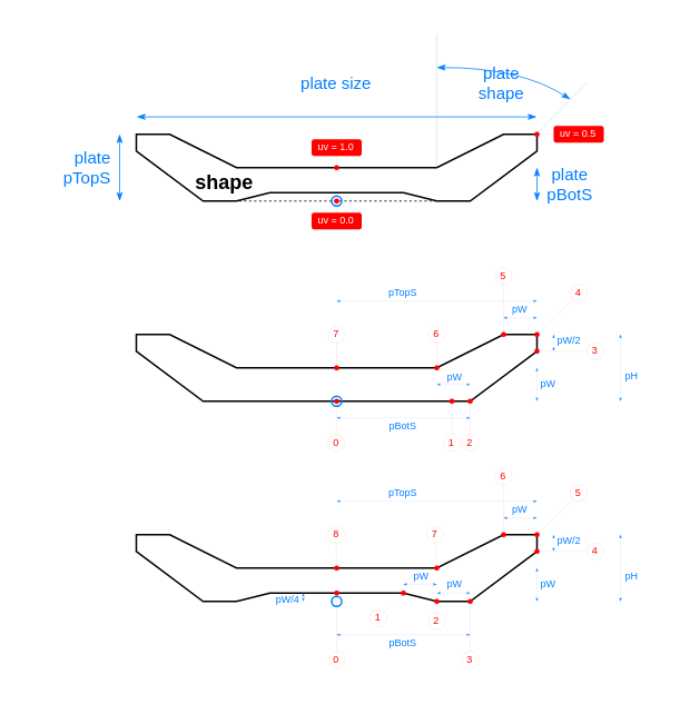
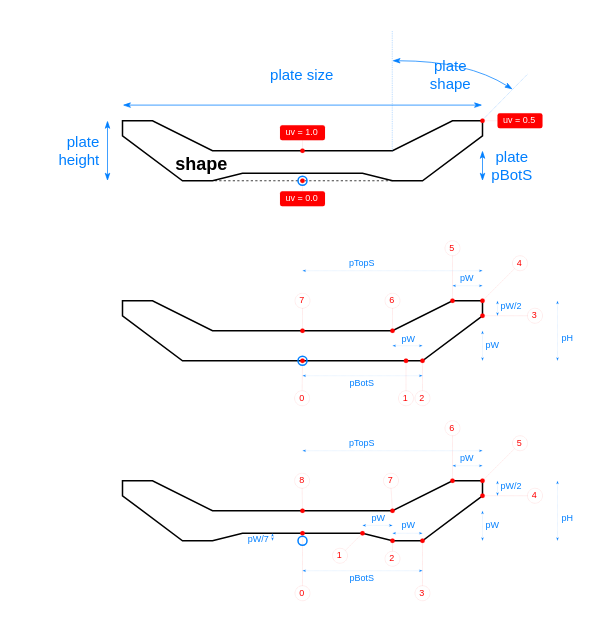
- <mxCell id="9" value="&lt;div style=&quot;&quot;&gt;&lt;span style=&quot;background-color: initial;&quot;&gt;plate&lt;/span&gt;&lt;/div&gt;&lt;div style=&quot;&quot;&gt;&lt;span style=&quot;background-color: initial;&quot;&gt;pTopS&lt;/span&gt;&lt;/div&gt;" style="text;html=1;align=right;verticalAlign=middle;whiteSpace=wrap;rounded=0;fontSize=10;fontColor=#007FFF;allowArrows=0;connectable=0;spacingLeft=2;spacingTop=2;spacingBottom=2;spacingRight=2;" parent="1" vertex="1"><mxGeometry x="20" y="80" width="50" height="40" as="geometry" /></mxCell>
+ <mxCell id="9" value="&lt;div style=&quot;&quot;&gt;&lt;span style=&quot;background-color: initial;&quot;&gt;plate&lt;/span&gt;&lt;/div&gt;&lt;div style=&quot;&quot;&gt;&lt;span style=&quot;background-color: initial;&quot;&gt;height&lt;/span&gt;&lt;/div&gt;" style="text;html=1;align=right;verticalAlign=middle;whiteSpace=wrap;rounded=0;fontSize=10;fontColor=#007FFF;allowArrows=0;connectable=0;spacingLeft=2;spacingTop=2;spacingBottom=2;spacingRight=2;" parent="1" vertex="1"><mxGeometry x="20" y="80" width="50" height="40" as="geometry" /></mxCell>
- <mxCell id="88" value="&lt;div style=&quot;font-size: 6px;&quot;&gt;&lt;span style=&quot;background-color: initial; font-size: 6px;&quot;&gt;pW/4&lt;/span&gt;&lt;/div&gt;" style="text;html=1;align=center;verticalAlign=middle;whiteSpace=wrap;rounded=0;fontSize=6;fontColor=#007FFF;allowArrows=0;connectable=0;spacingLeft=2;spacingTop=2;spacingBottom=2;spacingRight=2;" parent="1" vertex="1"><mxGeometry x="160" y="354" width="24" height="10" as="geometry" /></mxCell>
+ <mxCell id="88" value="&lt;div style=&quot;font-size: 6px;&quot;&gt;&lt;span style=&quot;background-color: initial; font-size: 6px;&quot;&gt;pW/7&lt;/span&gt;&lt;/div&gt;" style="text;html=1;align=center;verticalAlign=middle;whiteSpace=wrap;rounded=0;fontSize=6;fontColor=#007FFF;allowArrows=0;connectable=0;spacingLeft=2;spacingTop=2;spacingBottom=2;spacingRight=2;" parent="1" vertex="1"><mxGeometry x="160" y="354" width="24" height="10" as="geometry" /></mxCell>
